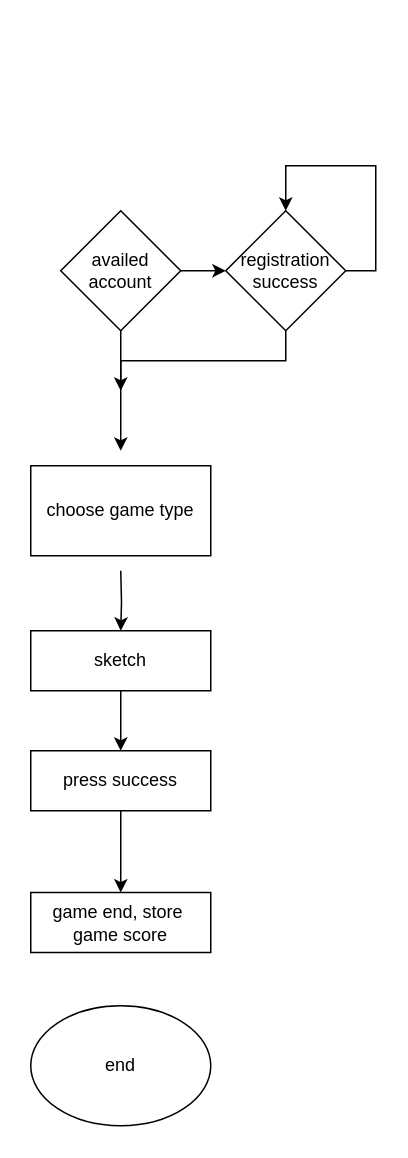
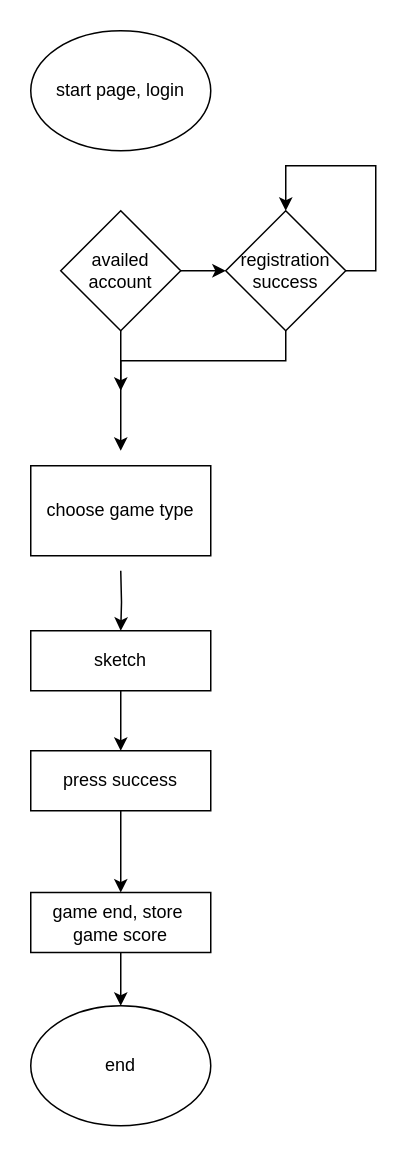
+ <mxCell id="2" value="start page, login" style="ellipse;whiteSpace=wrap;html=1;" parent="1" vertex="1"><mxGeometry x="20" width="120" height="80" as="geometry" y="20" /></mxCell>
+ <mxCell id="15" value="" style="edgeStyle=orthogonalEdgeStyle;rounded=0;orthogonalLoop=1;jettySize=auto;html=1;" edge="1" parent="1" source="16" target="17"><mxGeometry relative="1" as="geometry" /></mxCell>
